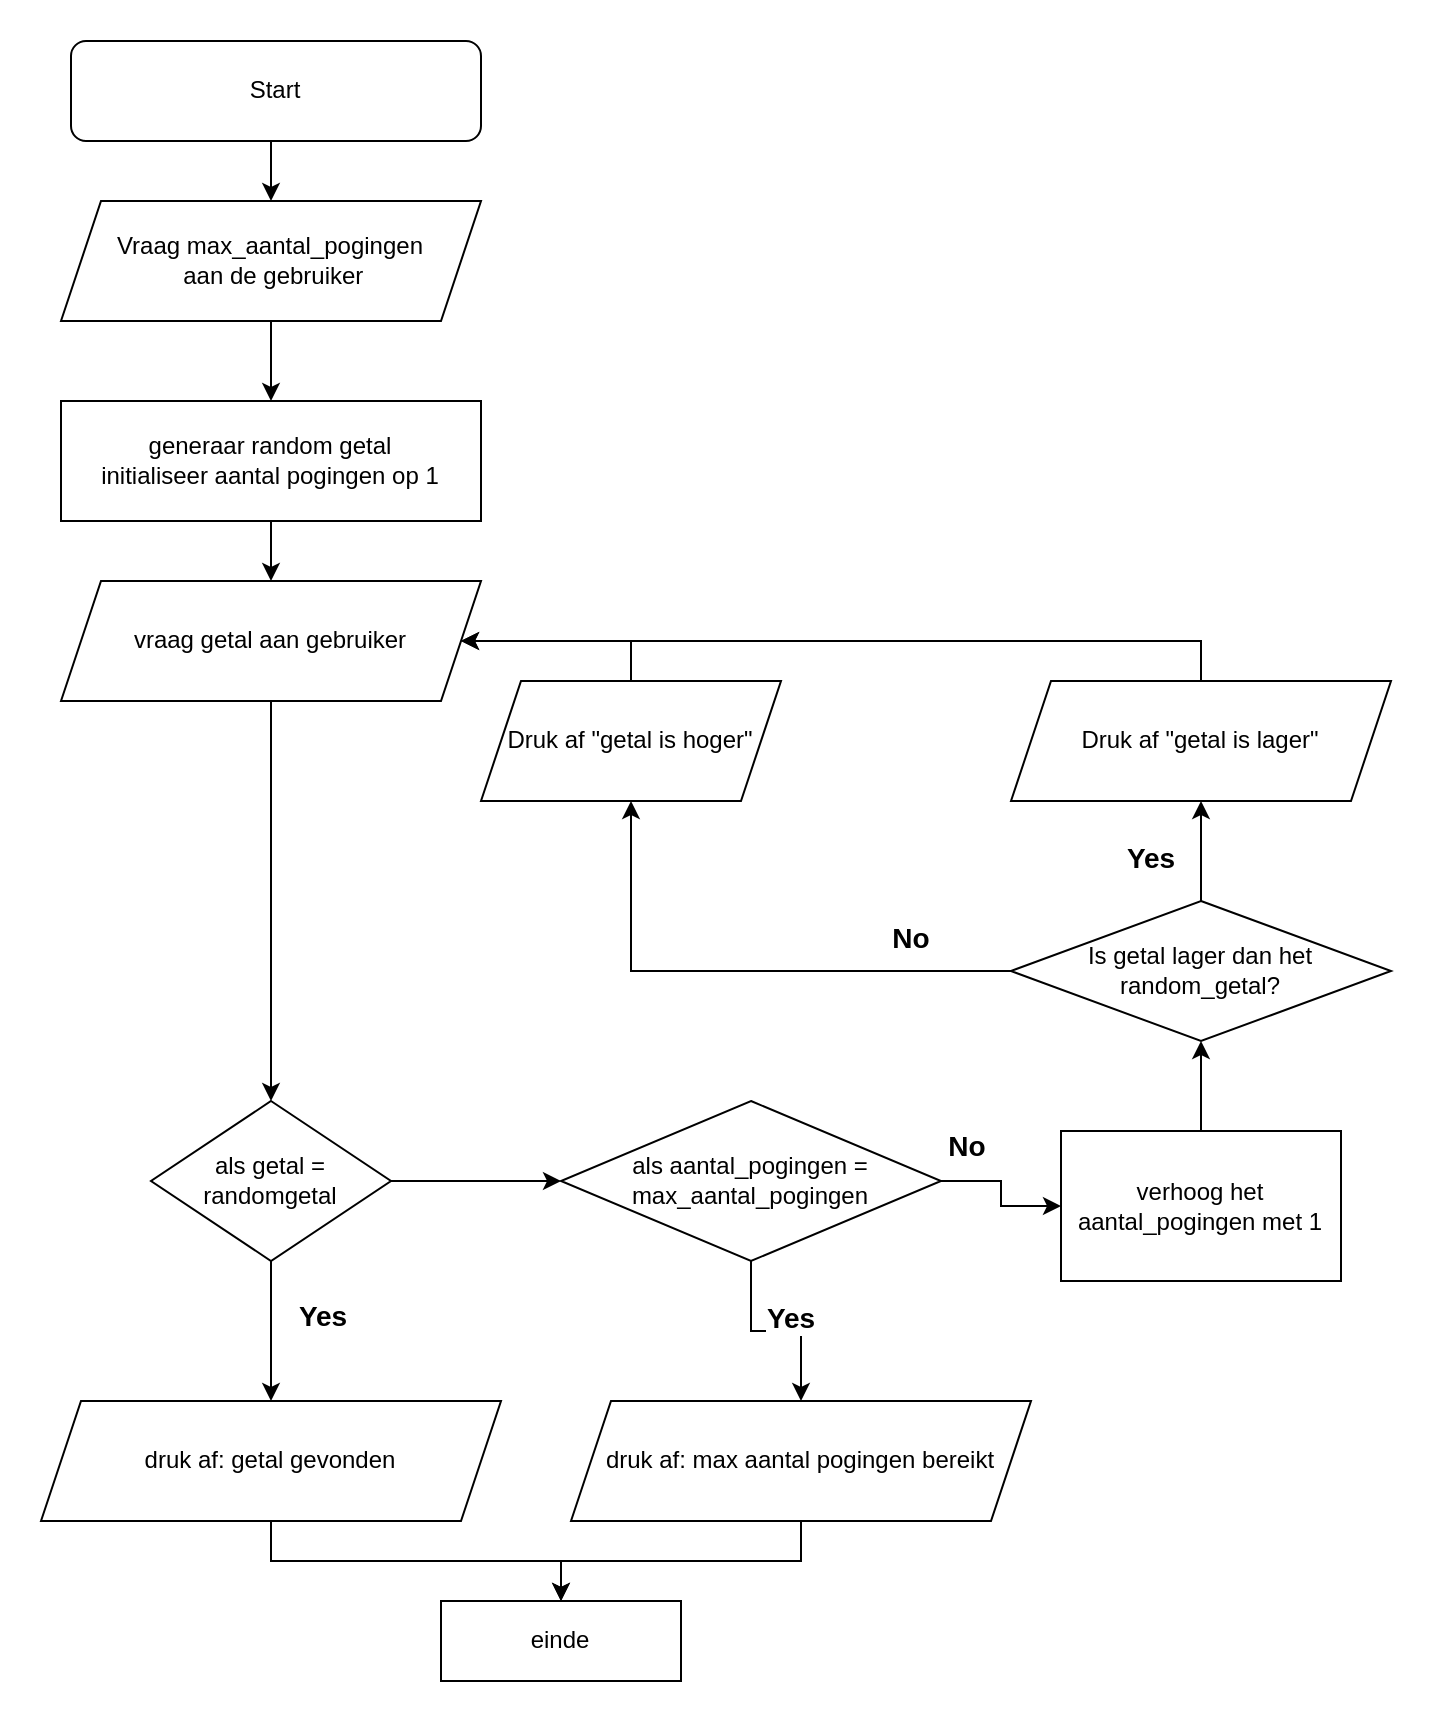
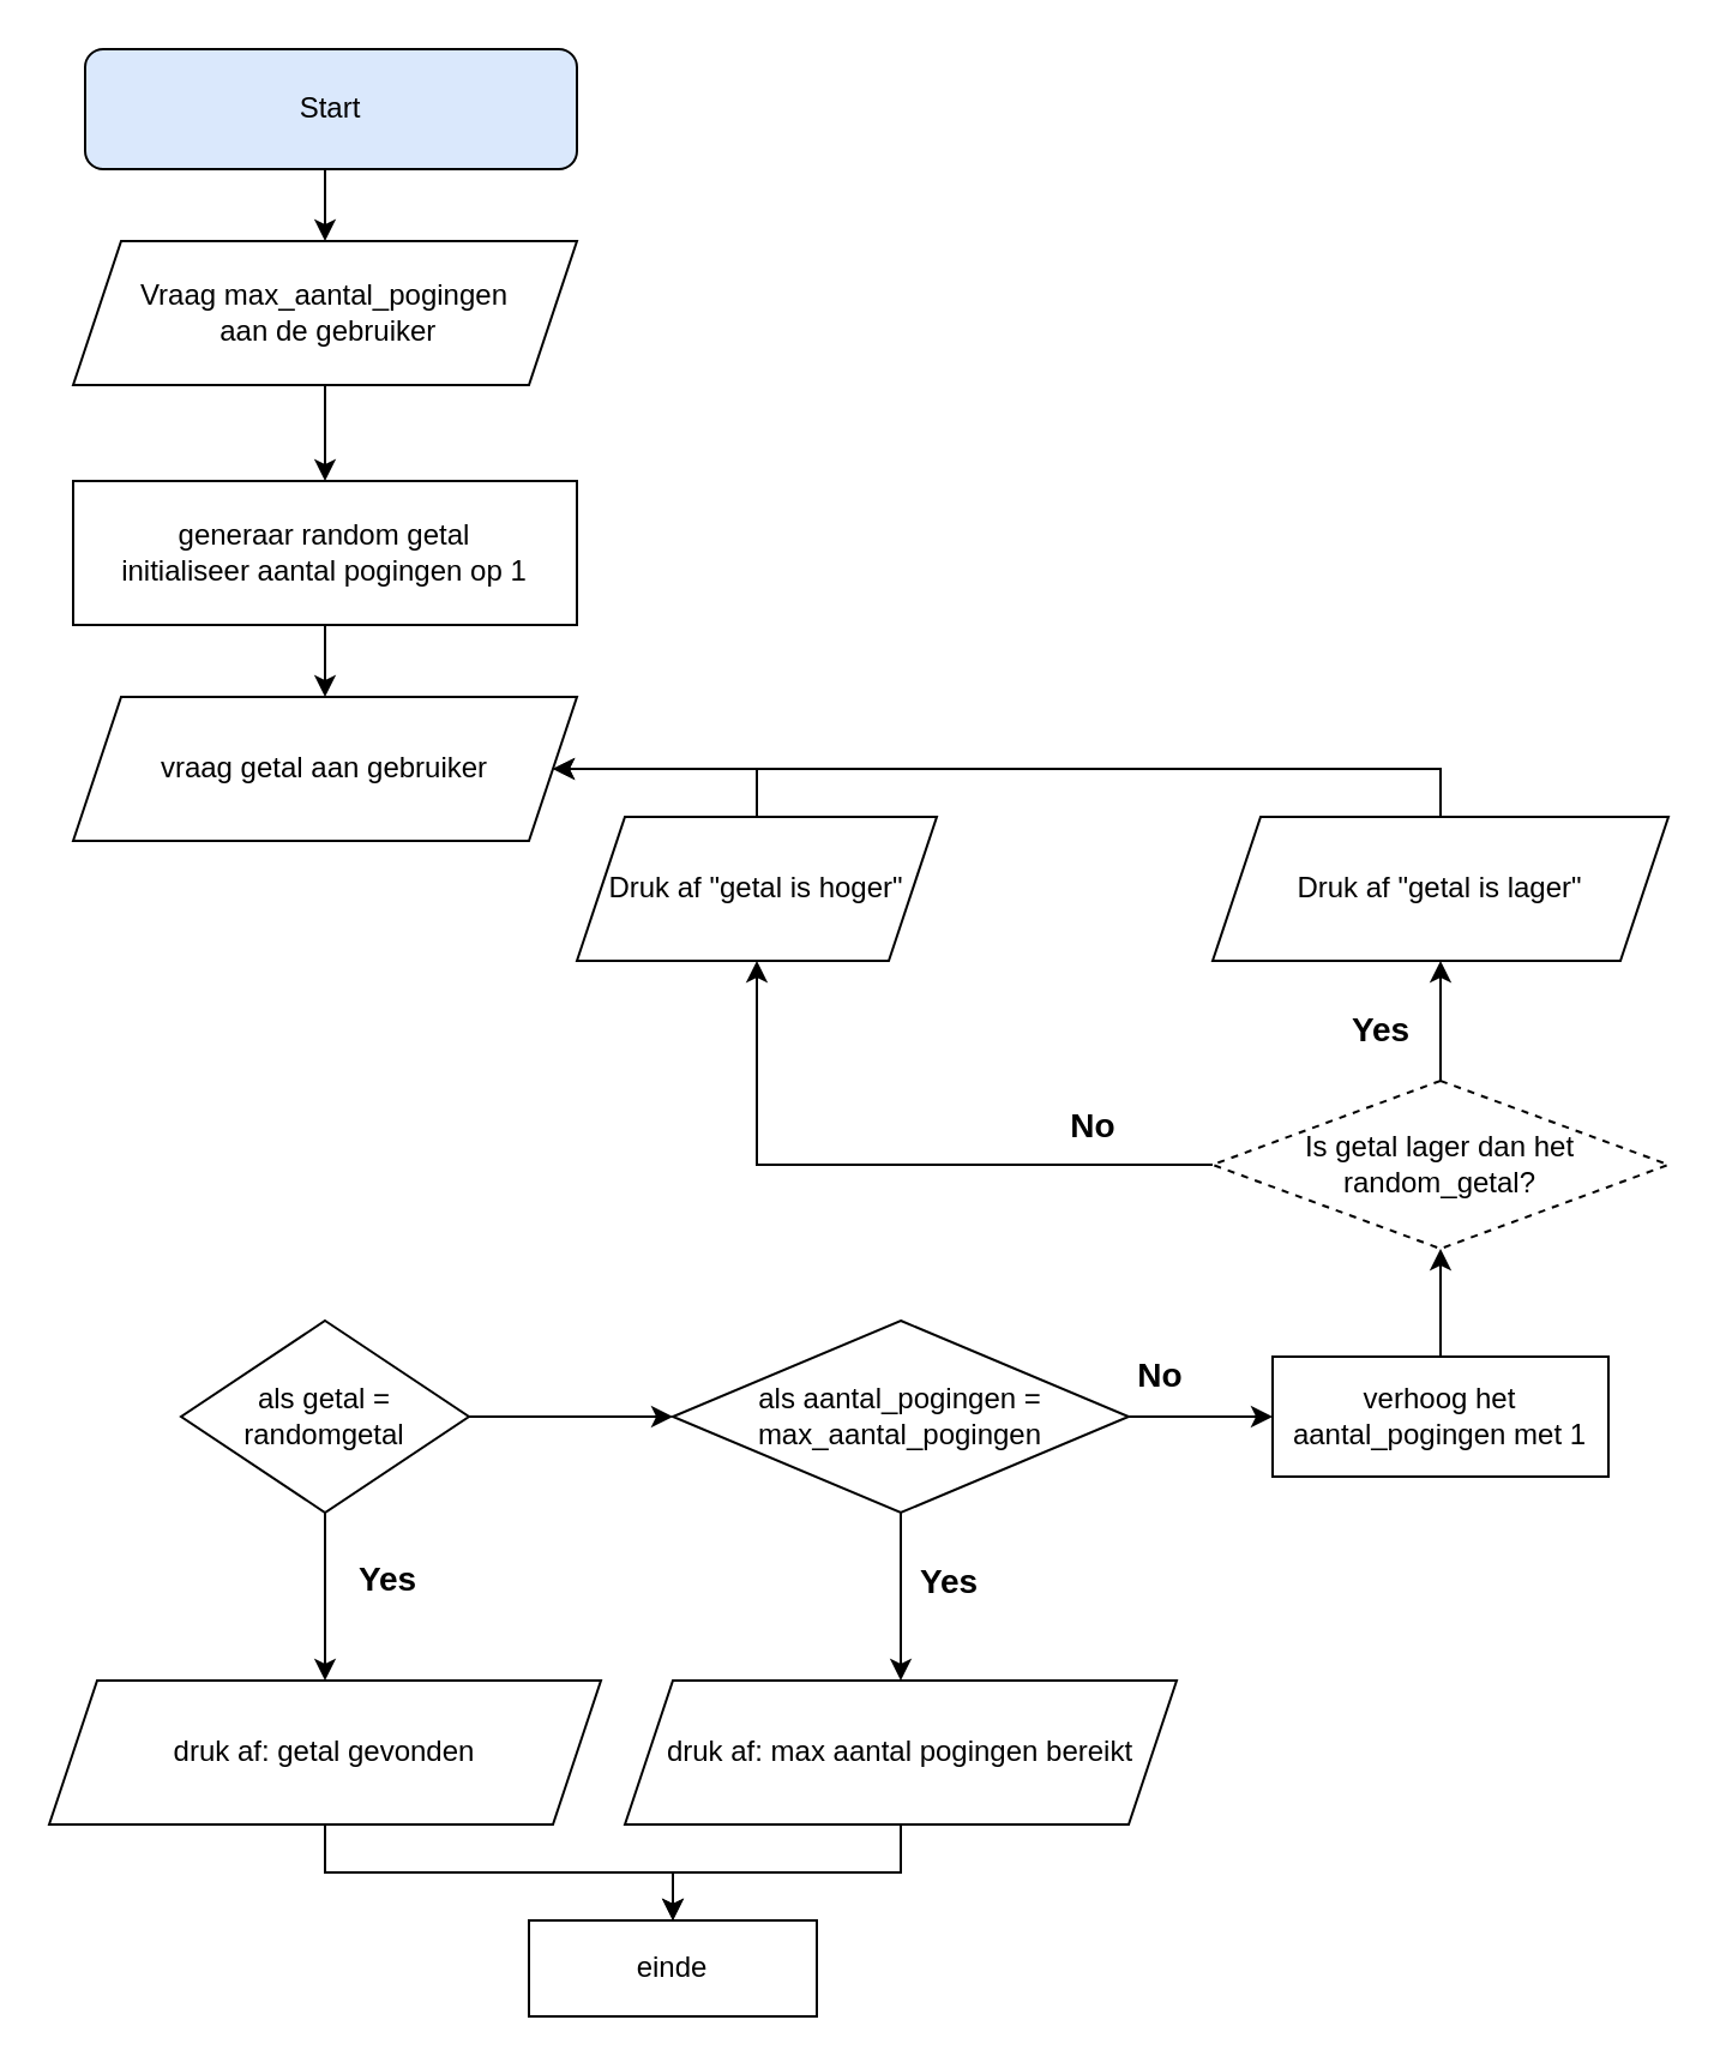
- <mxCell id="3" value="Start" style="rounded=1;whiteSpace=wrap;html=1;" vertex="1" parent="1"><mxGeometry x="35" y="20" width="205" height="50" as="geometry" /></mxCell>
+ <mxCell id="3" value="Start" style="rounded=1;whiteSpace=wrap;html=1;fillColor=#dae8fc;" vertex="1" parent="1"><mxGeometry x="35" y="20" width="205" height="50" as="geometry" /></mxCell>
- <mxCell id="15" style="edgeStyle=orthogonalEdgeStyle;rounded=0;orthogonalLoop=1;jettySize=auto;html=1;entryX=0.5;entryY=0;entryDx=0;entryDy=0;" edge="1" parent="1" source="16" target="11"><mxGeometry relative="1" as="geometry" /></mxCell>
- <mxCell id="19" value="Is getal lager dan het random_getal?" style="rhombus;whiteSpace=wrap;html=1;" vertex="1" parent="1"><mxGeometry x="505" y="450" width="190" height="70" as="geometry" /></mxCell>
+ <mxCell id="19" value="Is getal lager dan het random_getal?" style="rhombus;whiteSpace=wrap;html=1;dashed=1;" vertex="1" parent="1"><mxGeometry x="505" y="450" width="190" height="70" as="geometry" /></mxCell>
- <mxCell id="34" value="verhoog het aantal_pogingen met 1" style="rounded=0;whiteSpace=wrap;html=1;" vertex="1" parent="1"><mxGeometry x="530" y="565" width="140" height="75" as="geometry" /></mxCell>
+ <mxCell id="34" value="verhoog het aantal_pogingen met 1" style="rounded=0;whiteSpace=wrap;html=1;" vertex="1" parent="1"><mxGeometry x="530" y="565" width="140" height="50" as="geometry" /></mxCell>
- <mxCell id="28" value="druk af: max aantal pogingen bereikt" style="shape=parallelogram;perimeter=parallelogramPerimeter;whiteSpace=wrap;html=1;fixedSize=1;" vertex="1" parent="1"><mxGeometry x="285" y="700" width="230" height="60" as="geometry" /></mxCell>
+ <mxCell id="28" value="druk af: max aantal pogingen bereikt" style="shape=parallelogram;perimeter=parallelogramPerimeter;whiteSpace=wrap;html=1;fixedSize=1;" vertex="1" parent="1"><mxGeometry x="260" y="700" width="230" height="60" as="geometry" /></mxCell>
